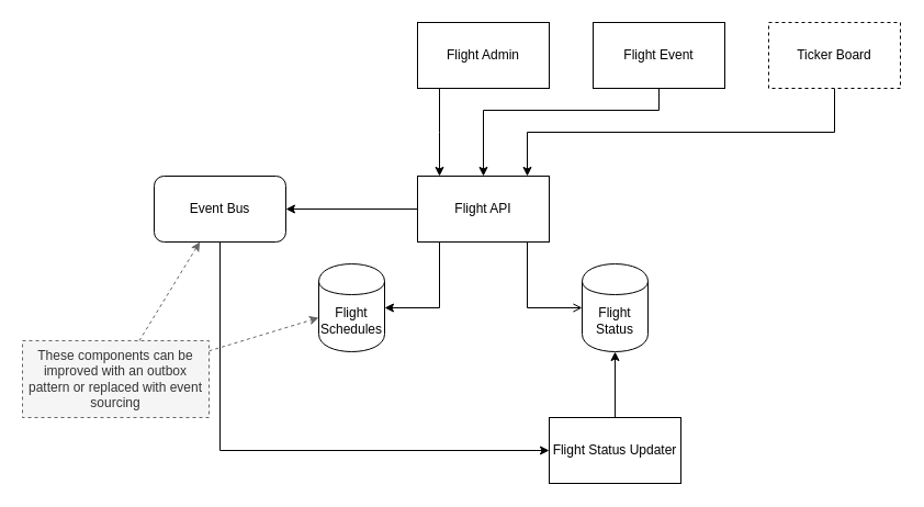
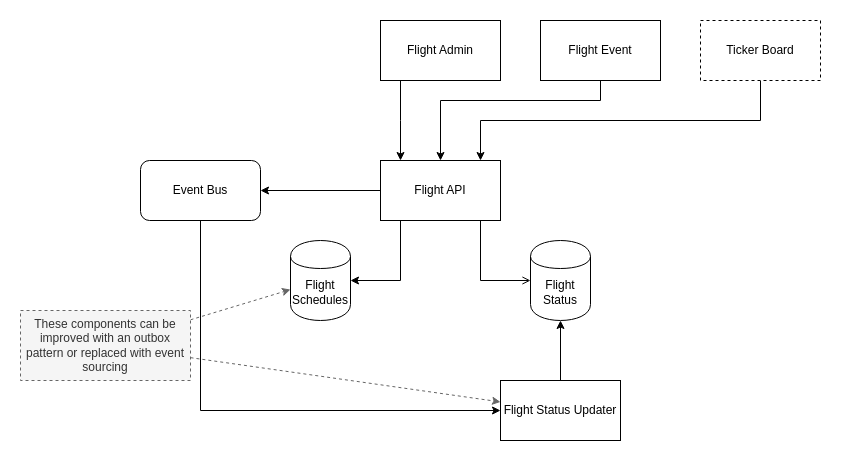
- <mxCell id="18" style="rounded=0;orthogonalLoop=1;jettySize=auto;html=1;dashed=1;fillColor=#f5f5f5;strokeColor=#666666;" edge="1" parent="1" source="20" target="14"><mxGeometry relative="1" as="geometry" /></mxCell>
+ <mxCell id="18" style="rounded=0;orthogonalLoop=1;jettySize=auto;html=1;dashed=1;fillColor=#f5f5f5;strokeColor=#666666;" edge="1" parent="1" source="20" target="16"><mxGeometry relative="1" as="geometry" /></mxCell>
